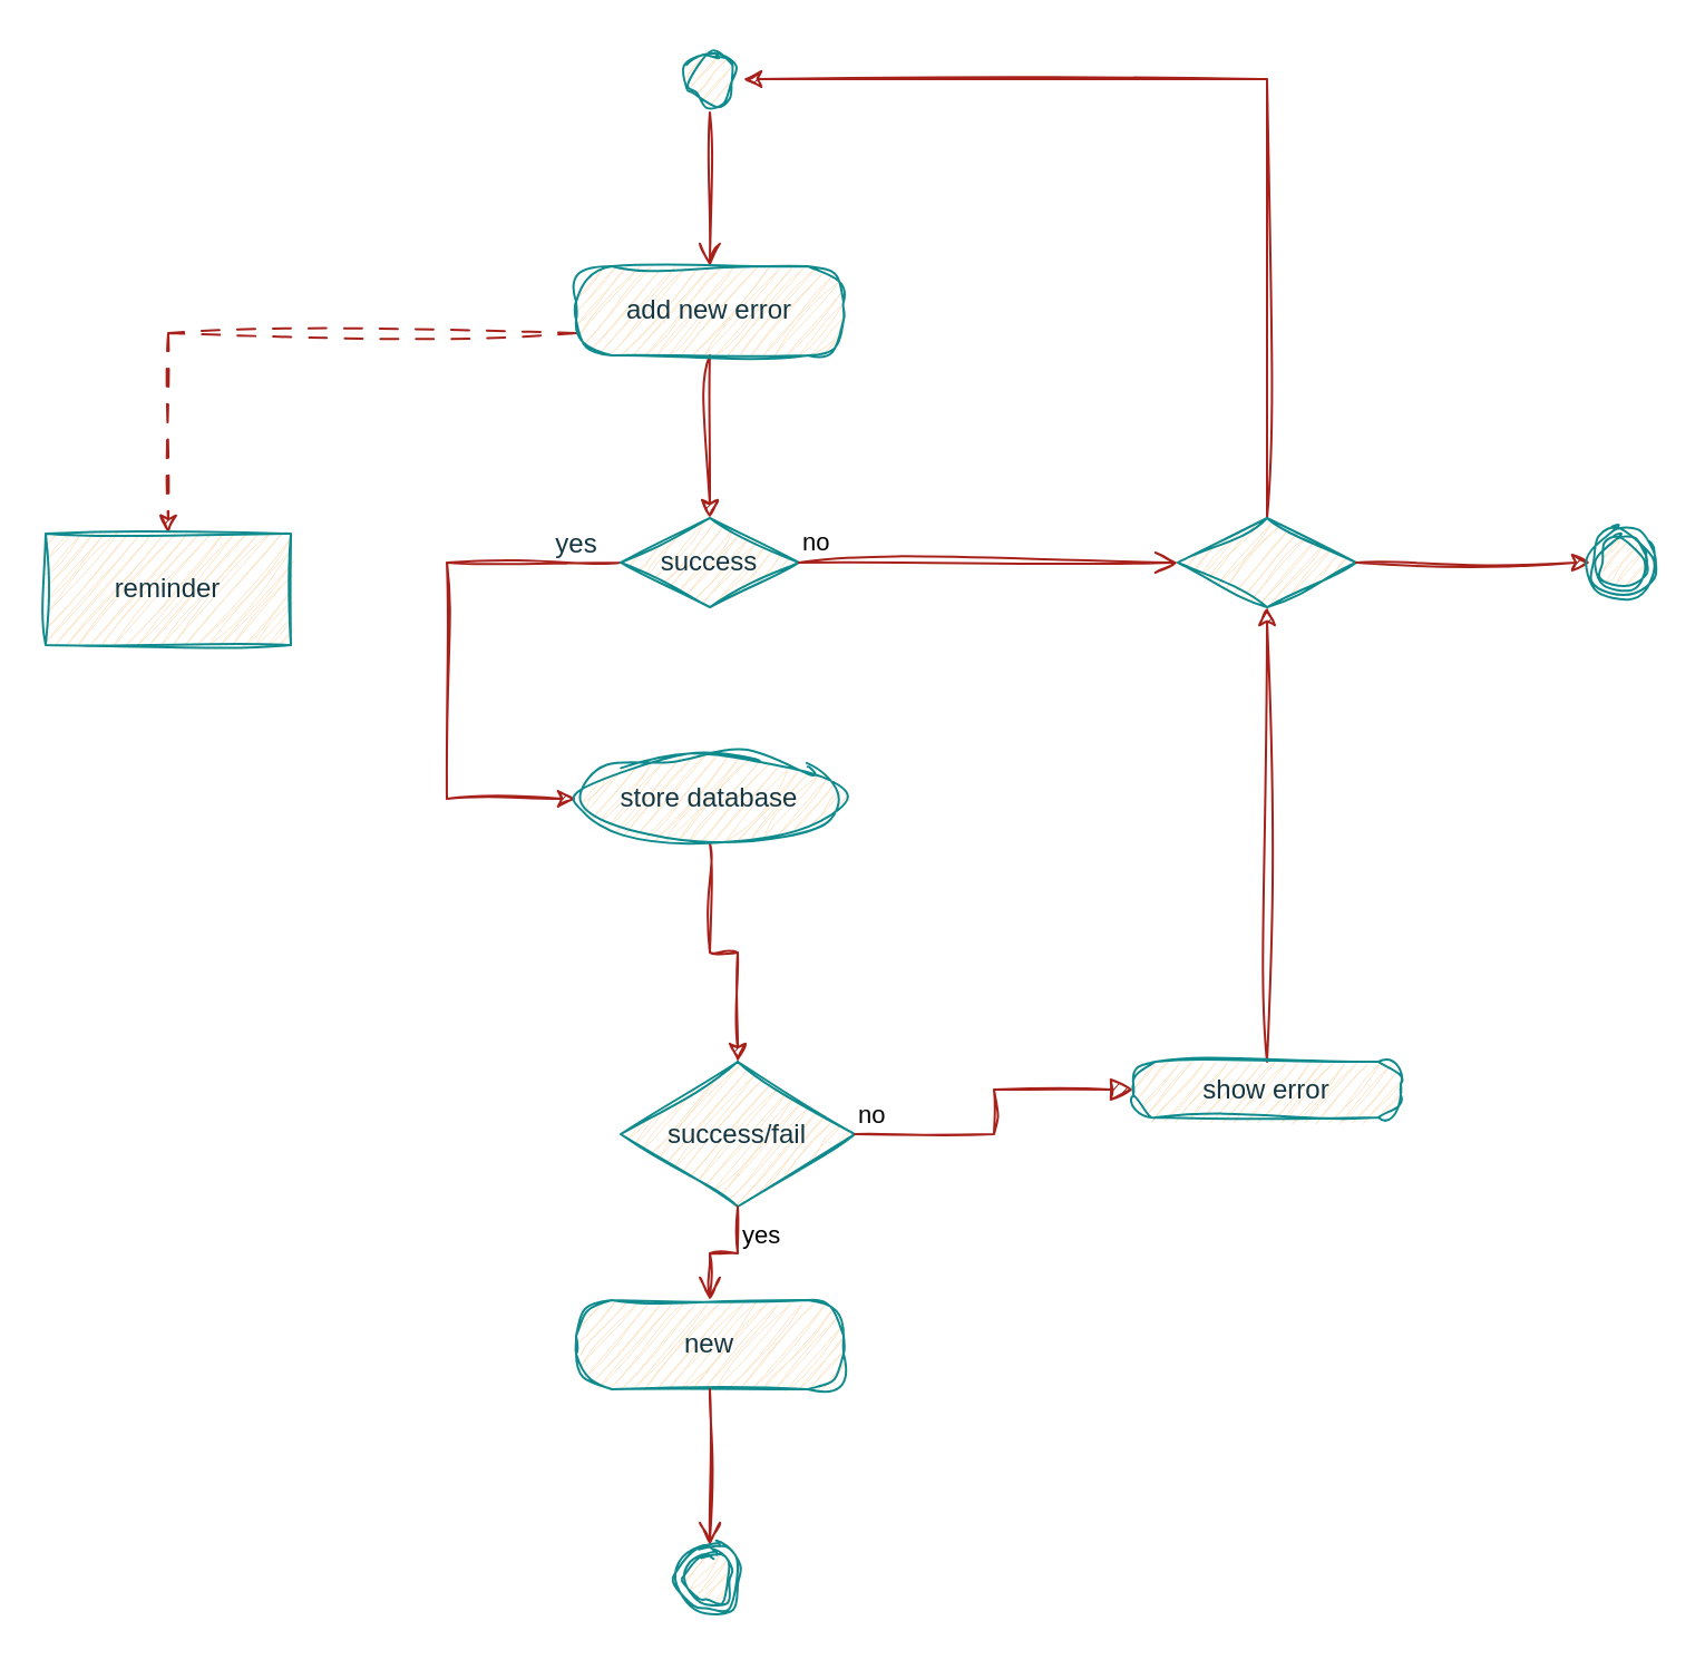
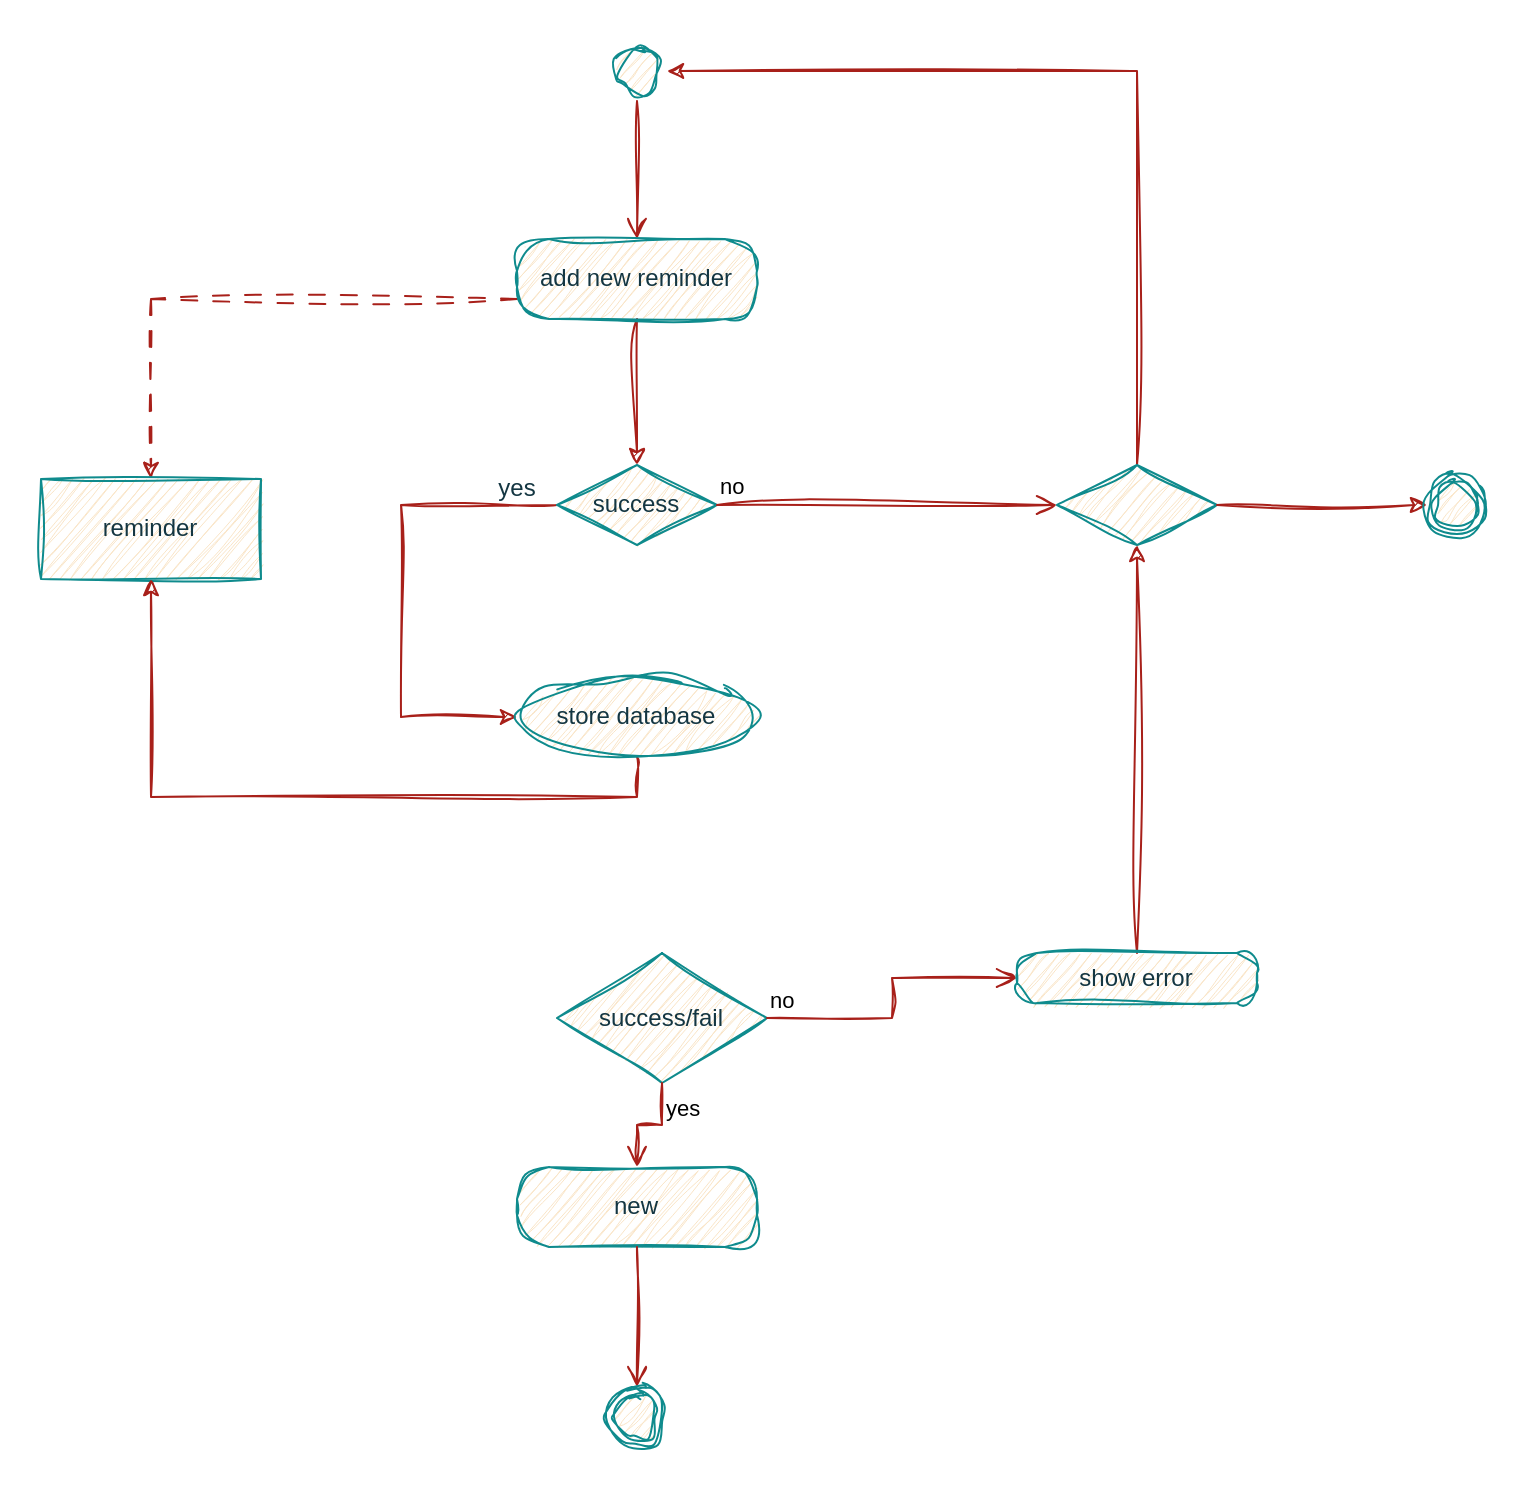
- <mxCell id="6" value="add new error" style="rounded=1;whiteSpace=wrap;html=1;arcSize=40;fontColor=#143642;fillColor=#FAE5C7;strokeColor=#0F8B8D;labelBackgroundColor=none;sketch=1;curveFitting=1;jiggle=2;" vertex="1" parent="1"><mxGeometry x="258" y="119" width="120" height="40" as="geometry" /></mxCell>
+ <mxCell id="6" value="add new reminder" style="rounded=1;whiteSpace=wrap;html=1;arcSize=40;fontColor=#143642;fillColor=#FAE5C7;strokeColor=#0F8B8D;labelBackgroundColor=none;sketch=1;curveFitting=1;jiggle=2;" vertex="1" parent="1"><mxGeometry x="258" y="119" width="120" height="40" as="geometry" /></mxCell>
- <mxCell id="13" style="edgeStyle=orthogonalEdgeStyle;rounded=0;orthogonalLoop=1;jettySize=auto;html=1;exitX=0.5;exitY=1;exitDx=0;exitDy=0;entryX=0.5;entryY=0;entryDx=0;entryDy=0;strokeColor=#A8201A;fontColor=default;fillColor=#FAE5C7;labelBackgroundColor=none;sketch=1;curveFitting=1;jiggle=2;" edge="1" parent="1" source="14" target="16"><mxGeometry relative="1" as="geometry" /></mxCell>
+ <mxCell id="13" style="edgeStyle=orthogonalEdgeStyle;rounded=0;orthogonalLoop=1;jettySize=auto;html=1;exitX=0.5;exitY=1;exitDx=0;exitDy=0;strokeColor=#A8201A;fontColor=default;fillColor=#FAE5C7;labelBackgroundColor=none;sketch=1;curveFitting=1;jiggle=2;" edge="1" parent="1" source="14" target="10"><mxGeometry relative="1" as="geometry" /></mxCell>
- <mxCell id="17" value="no" style="edgeStyle=orthogonalEdgeStyle;html=1;align=left;verticalAlign=bottom;endArrow=block;endSize=8;strokeColor=#A8201A;rounded=0;fontColor=default;fillColor=#FAE5C7;entryX=0;entryY=0.5;entryDx=0;entryDy=0;labelBackgroundColor=none;sketch=1;curveFitting=1;jiggle=2;" edge="1" parent="1" source="16" target="20"><mxGeometry x="-1" relative="1" as="geometry"><mxPoint x="467" y="496" as="targetPoint" /></mxGeometry></mxCell>
+ <mxCell id="17" value="no" style="edgeStyle=orthogonalEdgeStyle;html=1;align=left;verticalAlign=bottom;endArrow=open;endSize=8;strokeColor=#A8201A;rounded=0;fontColor=default;fillColor=#FAE5C7;entryX=0;entryY=0.5;entryDx=0;entryDy=0;labelBackgroundColor=none;sketch=1;curveFitting=1;jiggle=2;" edge="1" parent="1" source="16" target="20"><mxGeometry x="-1" relative="1" as="geometry"><mxPoint x="467" y="496" as="targetPoint" /></mxGeometry></mxCell>
